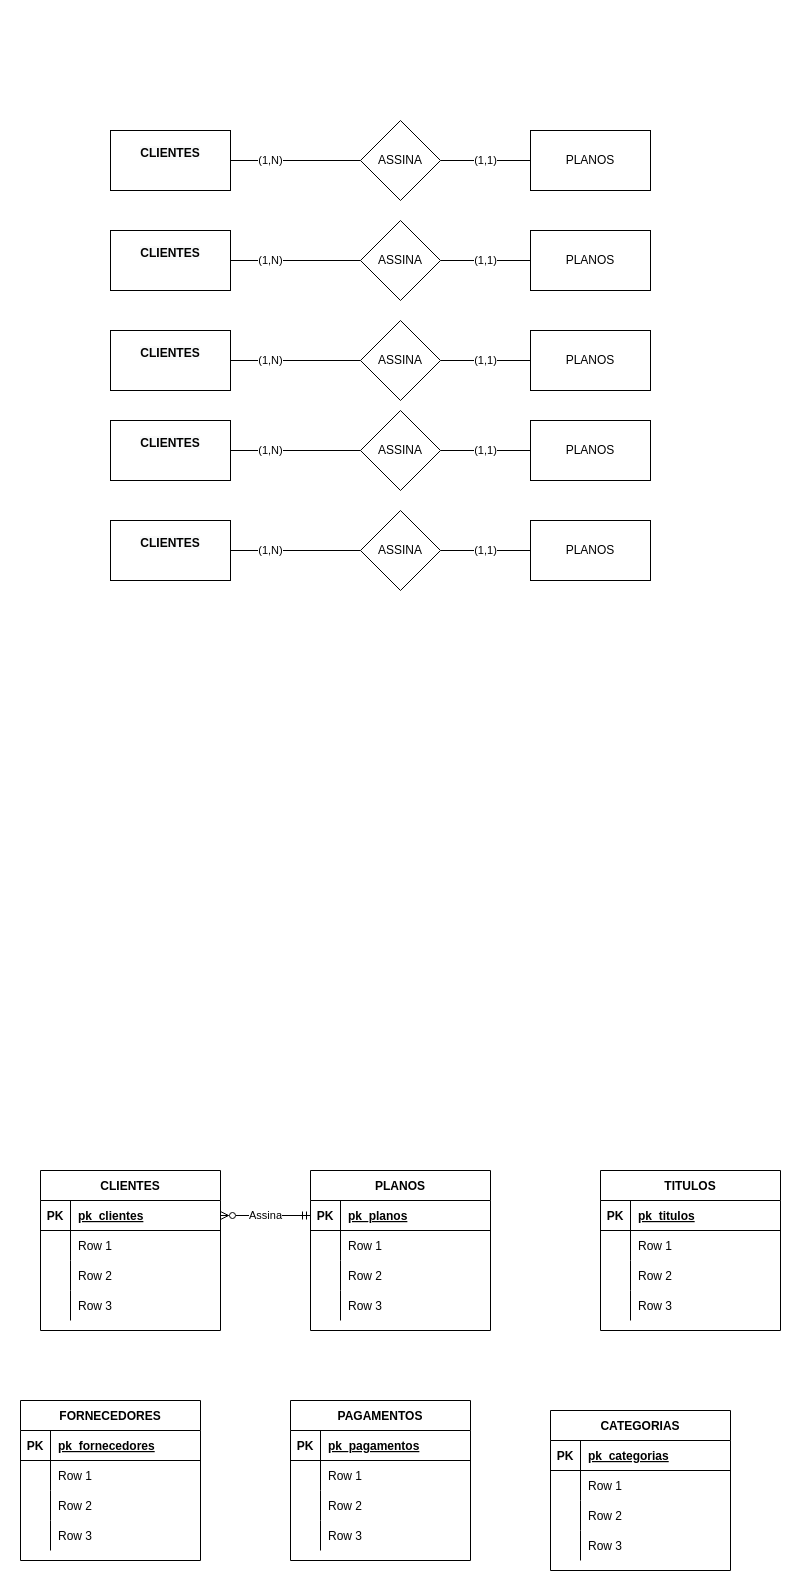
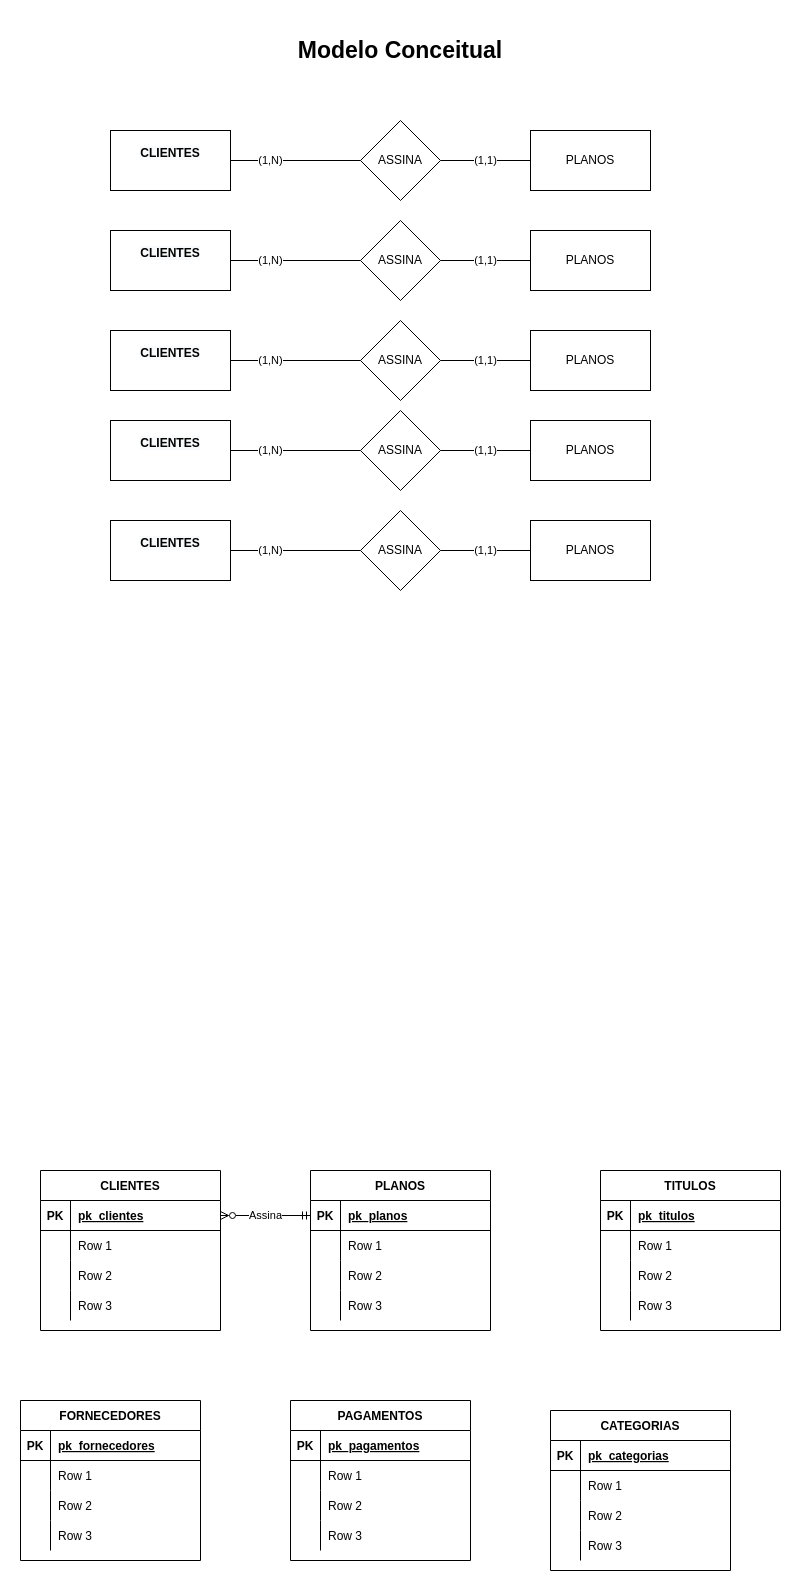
+ <mxCell id="106" value="Modelo Conceitual" style="text;html=1;strokeColor=none;fillColor=none;align=center;verticalAlign=middle;whiteSpace=wrap;rounded=0;fontSize=23;fontStyle=1" vertex="1" parent="1"><mxGeometry x="260" y="20" width="280" height="60" as="geometry" /></mxCell>
